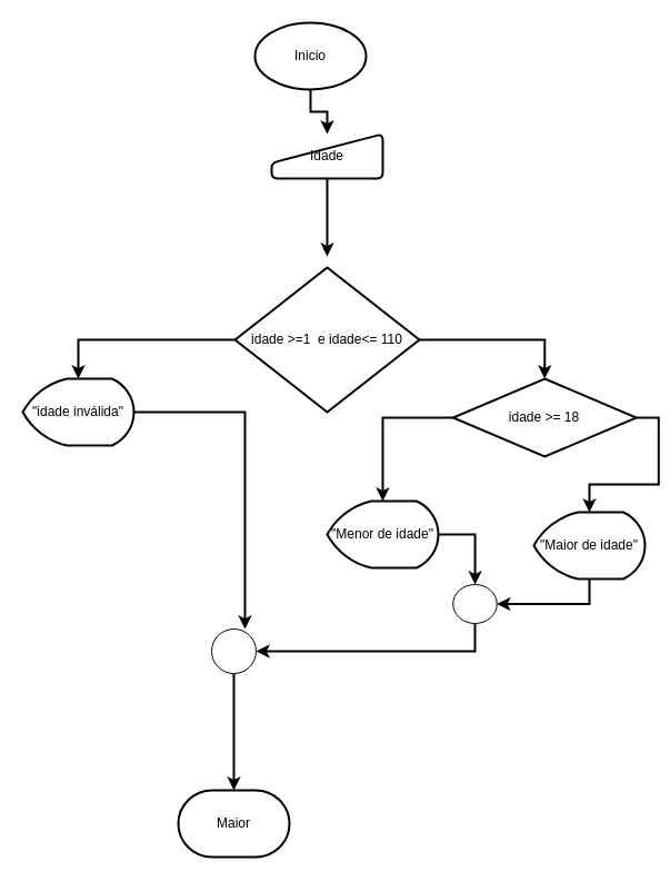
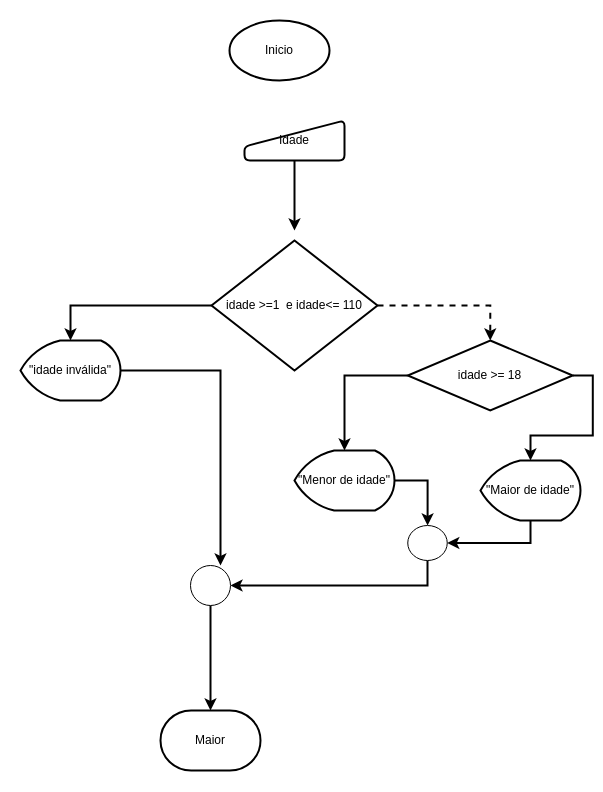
- <mxCell id="2" style="edgeStyle=orthogonalEdgeStyle;rounded=0;orthogonalLoop=1;jettySize=auto;html=1;exitX=0.5;exitY=1;exitDx=0;exitDy=0;exitPerimeter=0;entryX=0.5;entryY=0;entryDx=0;entryDy=0;strokeWidth=2;" parent="1" source="3" target="5" edge="1"><mxGeometry relative="1" as="geometry" /></mxCell>
- <mxCell id="7" style="edgeStyle=orthogonalEdgeStyle;rounded=0;orthogonalLoop=1;jettySize=auto;html=1;exitX=1;exitY=0.5;exitDx=0;exitDy=0;exitPerimeter=0;entryX=0.5;entryY=0;entryDx=0;entryDy=0;entryPerimeter=0;strokeWidth=2;" parent="1" source="8" target="13" edge="1"><mxGeometry relative="1" as="geometry" /></mxCell>
+ <mxCell id="7" style="edgeStyle=orthogonalEdgeStyle;rounded=0;orthogonalLoop=1;jettySize=auto;html=1;exitX=1;exitY=0.5;exitDx=0;exitDy=0;exitPerimeter=0;entryX=0.5;entryY=0;entryDx=0;entryDy=0;entryPerimeter=0;strokeWidth=2;dashed=1;" parent="1" source="8" target="13" edge="1"><mxGeometry relative="1" as="geometry" /></mxCell>
